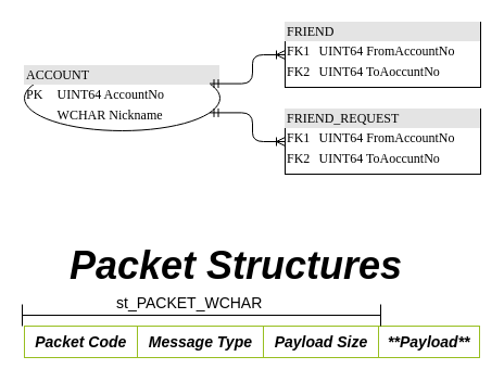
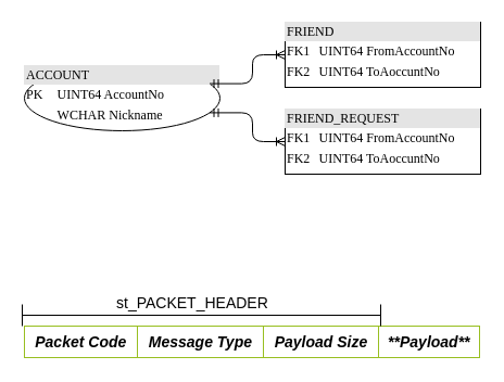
- <mxCell id="8" value="Packet Structures" style="text;html=1;resizable=0;points=[];autosize=1;align=left;verticalAlign=top;spacingTop=-4;fontStyle=3;fontSize=36;" vertex="1" parent="1"><mxGeometry x="62" y="220" width="300" height="40" as="geometry" /></mxCell>
- <mxCell id="11" value="st_PACKET_WCHAR" style="text;html=1;resizable=0;points=[];autosize=1;align=left;verticalAlign=top;spacingTop=-4;fontSize=14;" vertex="1" parent="9"><mxGeometry x="85" width="160" height="20" as="geometry" /></mxCell>
+ <mxCell id="11" value="st_PACKET_HEADER" style="text;html=1;resizable=0;points=[];autosize=1;align=left;verticalAlign=top;spacingTop=-4;fontSize=14;" vertex="1" parent="9"><mxGeometry x="85" width="160" height="20" as="geometry" /></mxCell>
